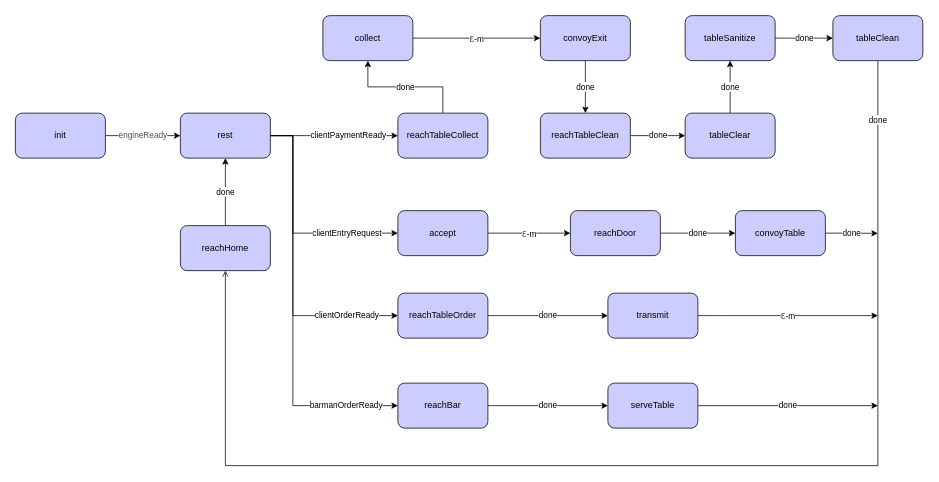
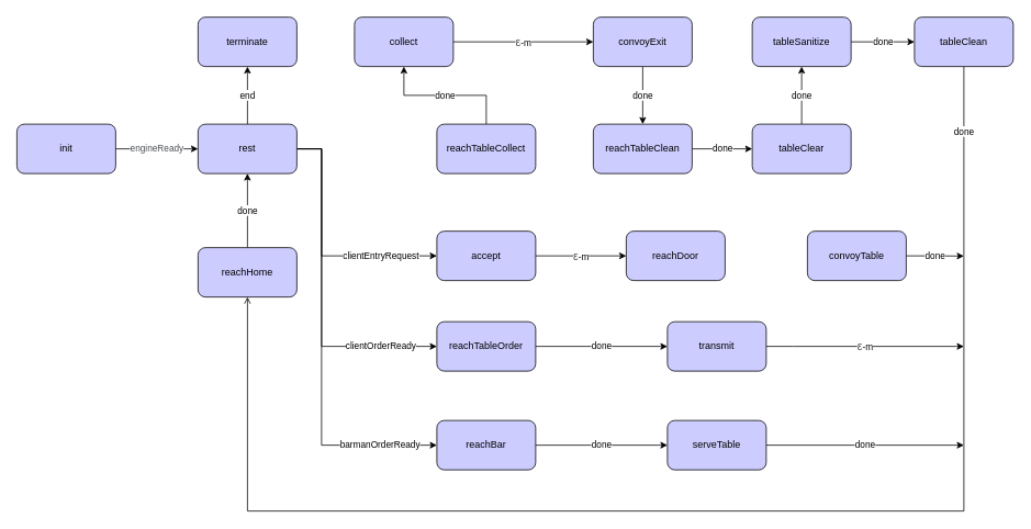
+ <mxCell id="29" value="terminate" style="rounded=1;whiteSpace=wrap;html=1;fillColor=#CCCCFF;" parent="1" vertex="1"><mxGeometry x="240" y="20" width="120" height="60" as="geometry" /></mxCell>
+ <mxCell id="20" value="end" style="edgeStyle=orthogonalEdgeStyle;rounded=0;orthogonalLoop=1;jettySize=auto;html=1;exitX=0.5;exitY=0;exitDx=0;exitDy=0;entryX=0.5;entryY=1;entryDx=0;entryDy=0;" parent="1" source="22" target="29" edge="1"><mxGeometry relative="1" as="geometry" /></mxCell>
- <mxCell id="21" value="clientPaymentReady" style="edgeStyle=orthogonalEdgeStyle;rounded=0;orthogonalLoop=1;jettySize=auto;html=1;exitX=1;exitY=0.5;exitDx=0;exitDy=0;entryX=0;entryY=0.5;entryDx=0;entryDy=0;" parent="1" source="22" target="28" edge="1"><mxGeometry x="0.222" relative="1" as="geometry"><mxPoint as="offset" /></mxGeometry></mxCell>
- <mxCell id="13" value="done" style="edgeStyle=orthogonalEdgeStyle;rounded=0;orthogonalLoop=1;jettySize=auto;html=1;exitX=1;exitY=0.5;exitDx=0;exitDy=0;entryX=0;entryY=0.5;entryDx=0;entryDy=0;" parent="1" source="14" target="12" edge="1"><mxGeometry relative="1" as="geometry" /></mxCell>
